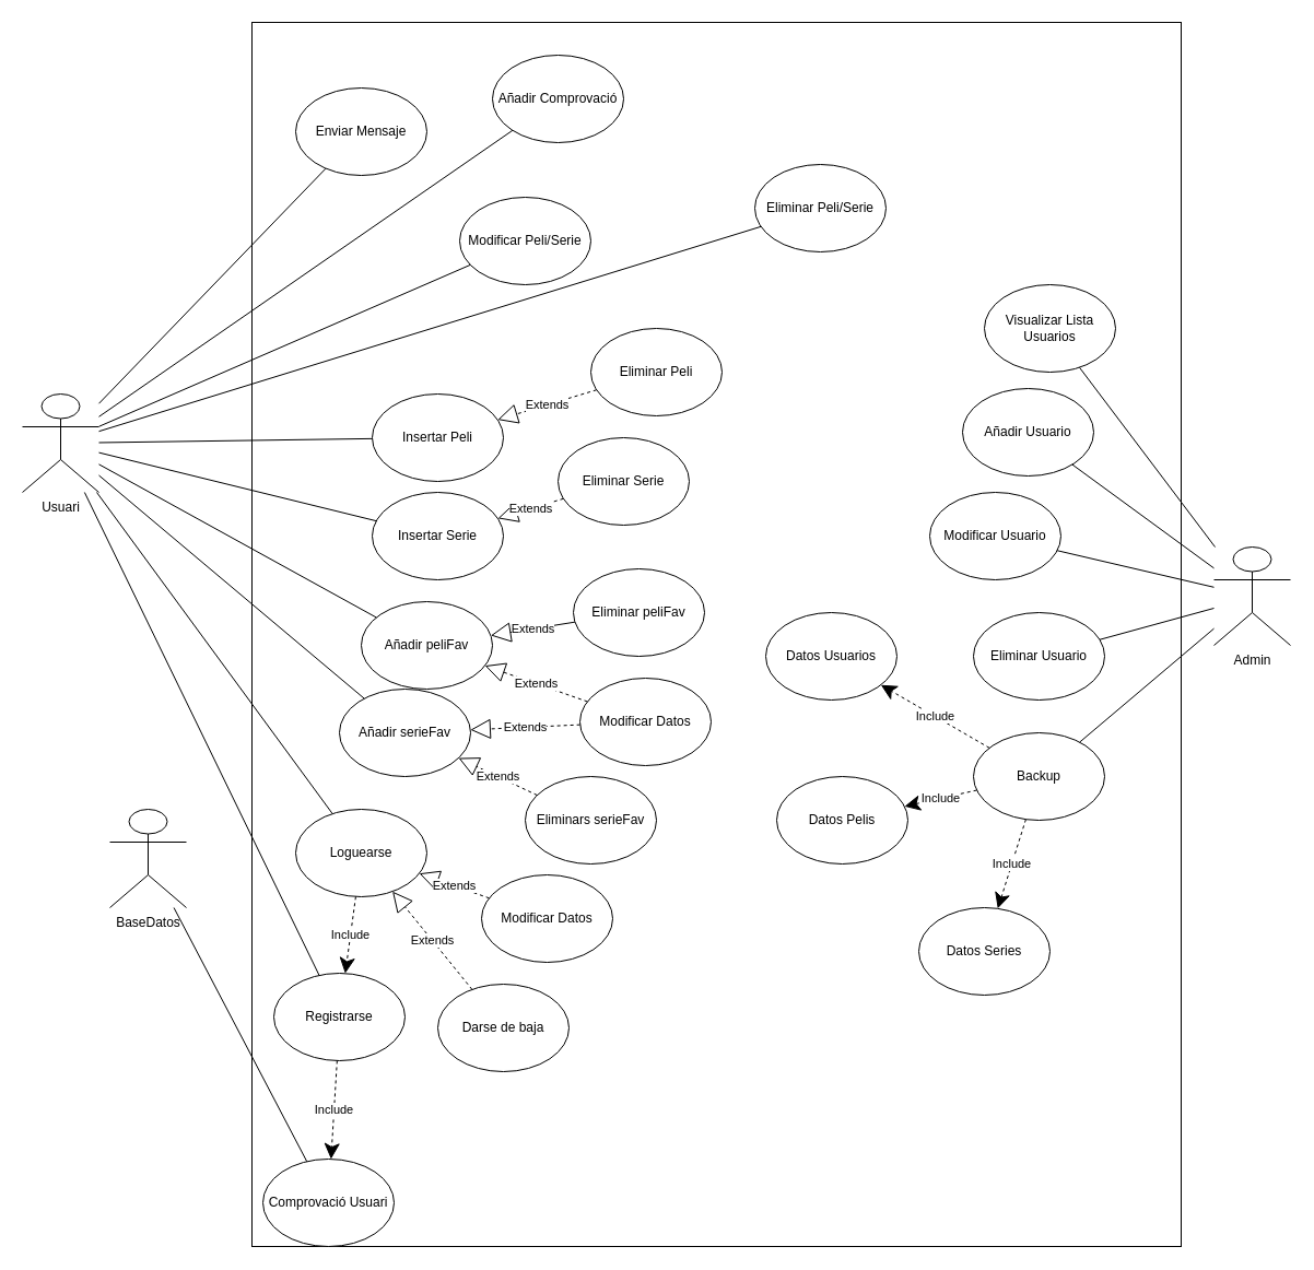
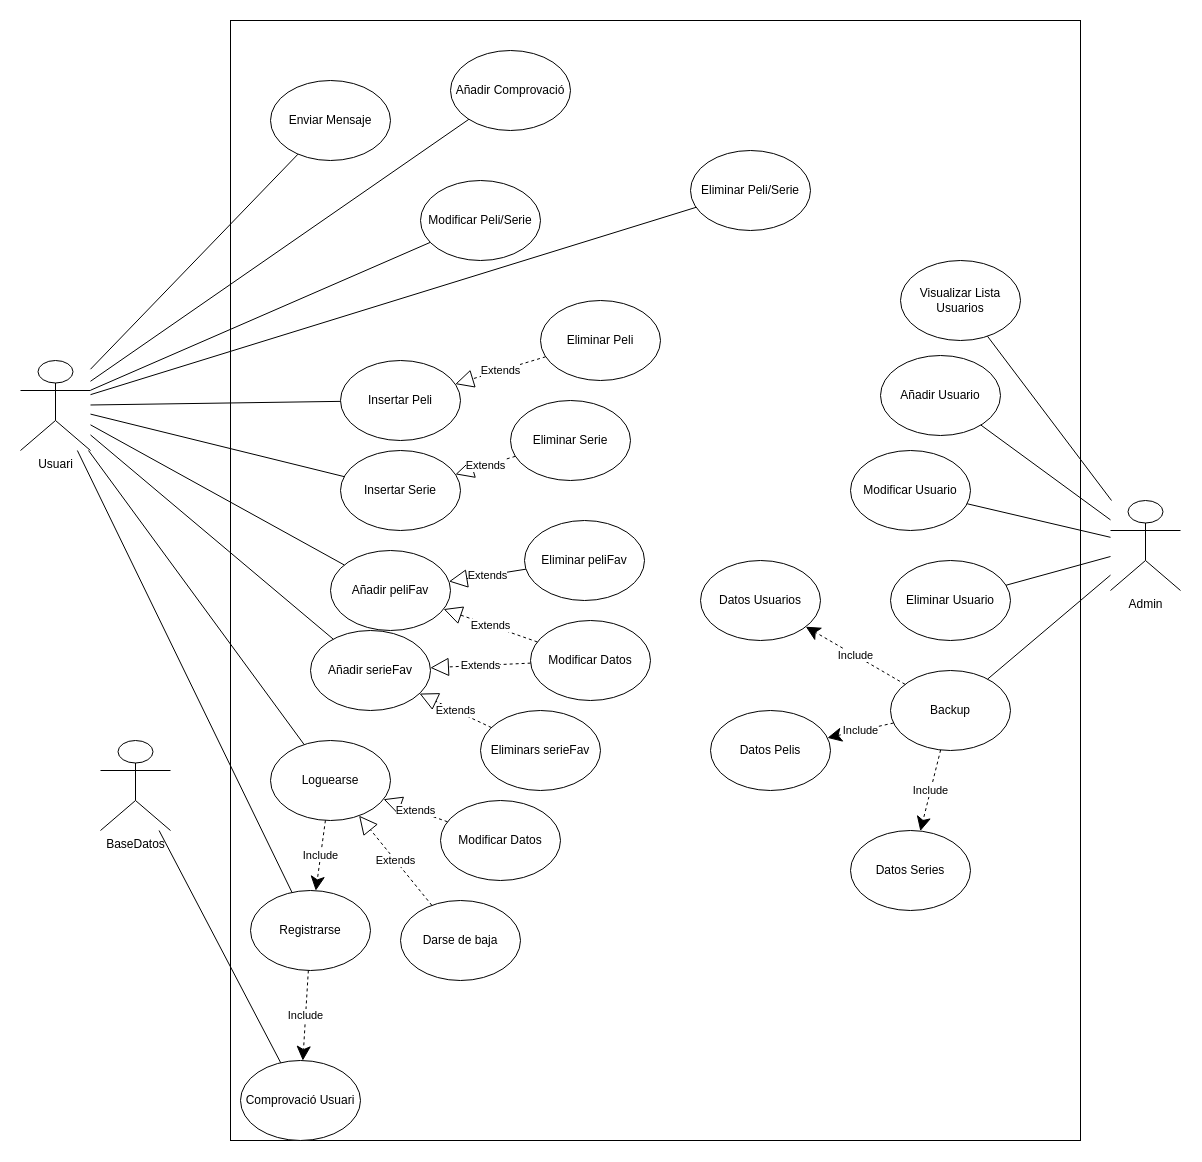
- <mxCell id="56" value="Datos Series" style="ellipse;whiteSpace=wrap;html=1;" vertex="1" parent="1"><mxGeometry x="840" y="830" width="120" height="80" as="geometry" /></mxCell>
+ <mxCell id="56" value="Datos Series" style="ellipse;whiteSpace=wrap;html=1;" vertex="1" parent="1"><mxGeometry x="850" y="830" width="120" height="80" as="geometry" /></mxCell>
